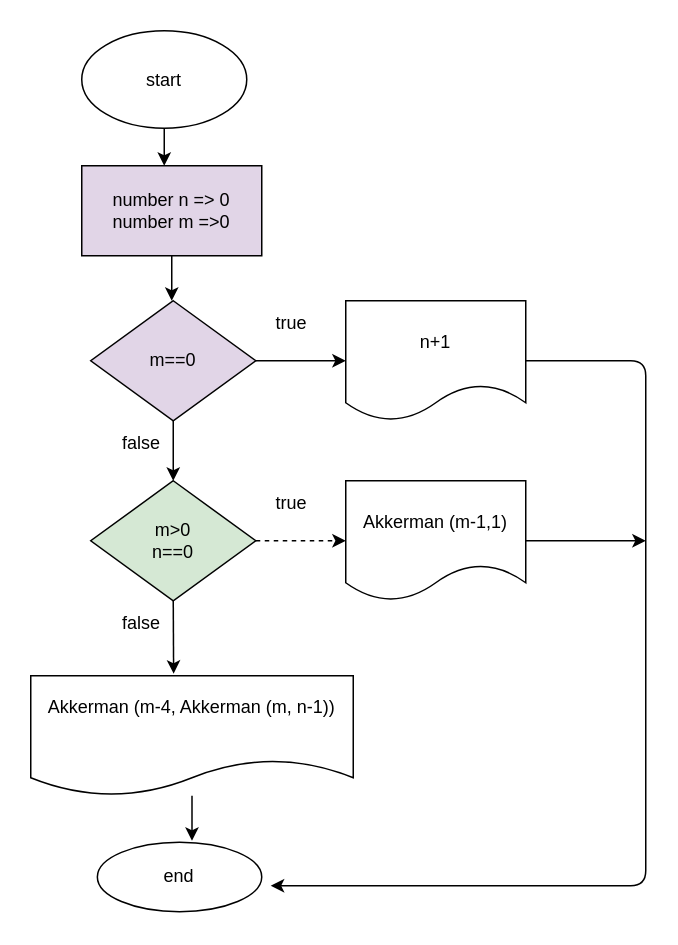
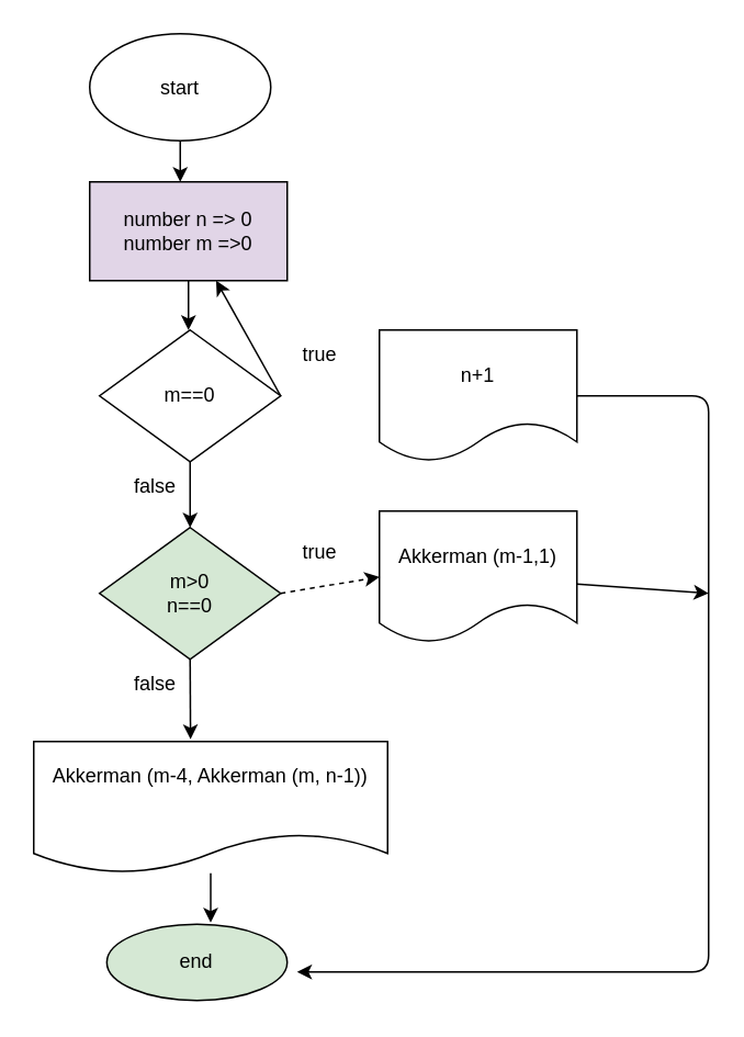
- <mxCell id="10" value="m==0" style="rhombus;whiteSpace=wrap;html=1;fillColor=#e1d5e7;" vertex="1" parent="1"><mxGeometry x="60" y="200" width="110" height="80" as="geometry" /></mxCell>
+ <mxCell id="10" value="m==0" style="rhombus;whiteSpace=wrap;html=1;" vertex="1" parent="1"><mxGeometry x="60" y="200" width="110" height="80" as="geometry" /></mxCell>
- <mxCell id="9" style="edgeStyle=none;html=1;exitX=1;exitY=0.5;exitDx=0;exitDy=0;" edge="1" parent="1" source="10" target="14"><mxGeometry relative="1" as="geometry" /></mxCell>
+ <mxCell id="9" style="edgeStyle=none;html=1;exitX=1;exitY=0.5;exitDx=0;exitDy=0;" edge="1" parent="1" source="10" target="5"><mxGeometry relative="1" as="geometry" /></mxCell>
- <mxCell id="12" value="Akkerman (m-1,1)" style="shape=document;whiteSpace=wrap;html=1;boundedLbl=1;" vertex="1" parent="1"><mxGeometry x="230" y="320" width="120" height="80" as="geometry" /></mxCell>
+ <mxCell id="12" value="Akkerman (m-1,1)" style="shape=document;whiteSpace=wrap;html=1;boundedLbl=1;" vertex="1" parent="1"><mxGeometry x="230" y="310" width="120" height="80" as="geometry" /></mxCell>
- <mxCell id="7" value="end" style="ellipse;whiteSpace=wrap;html=1;rotation=0;" parent="1" vertex="1"><mxGeometry x="64.41" y="561" width="109.59" height="46.28" as="geometry" /></mxCell>
+ <mxCell id="7" value="end" style="ellipse;whiteSpace=wrap;html=1;rotation=0;fillColor=#d5e8d4;" parent="1" vertex="1"><mxGeometry x="64.41" y="561" width="109.59" height="46.28" as="geometry" /></mxCell>
